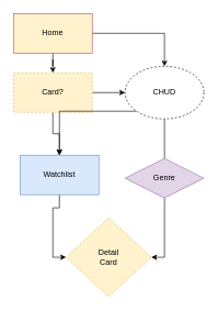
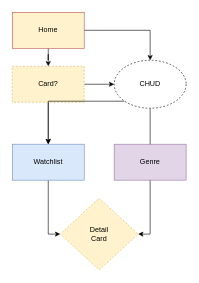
- <mxCell id="6" value="Watchlist" style="rounded=0;whiteSpace=wrap;html=1;fillColor=#dae8fc;strokeColor=#6c8ebf;" vertex="1" parent="1"><mxGeometry x="30" y="235" width="120" height="60" as="geometry" /></mxCell>
+ <mxCell id="6" value="Watchlist" style="rounded=0;whiteSpace=wrap;html=1;fillColor=#dae8fc;strokeColor=#6c8ebf;" vertex="1" parent="1"><mxGeometry x="20" y="240" width="120" height="60" as="geometry" /></mxCell>
- <mxCell id="8" value="Genre" style="rhombus;whiteSpace=wrap;html=1;fillColor=#e1d5e7;strokeColor=#9673a6;" vertex="1" parent="1"><mxGeometry x="190" y="240" width="120" height="60" as="geometry" /></mxCell>
+ <mxCell id="8" value="Genre" style="rounded=0;whiteSpace=wrap;html=1;fillColor=#e1d5e7;strokeColor=#9673a6;" vertex="1" parent="1"><mxGeometry x="190" y="240" width="120" height="60" as="geometry" /></mxCell>
